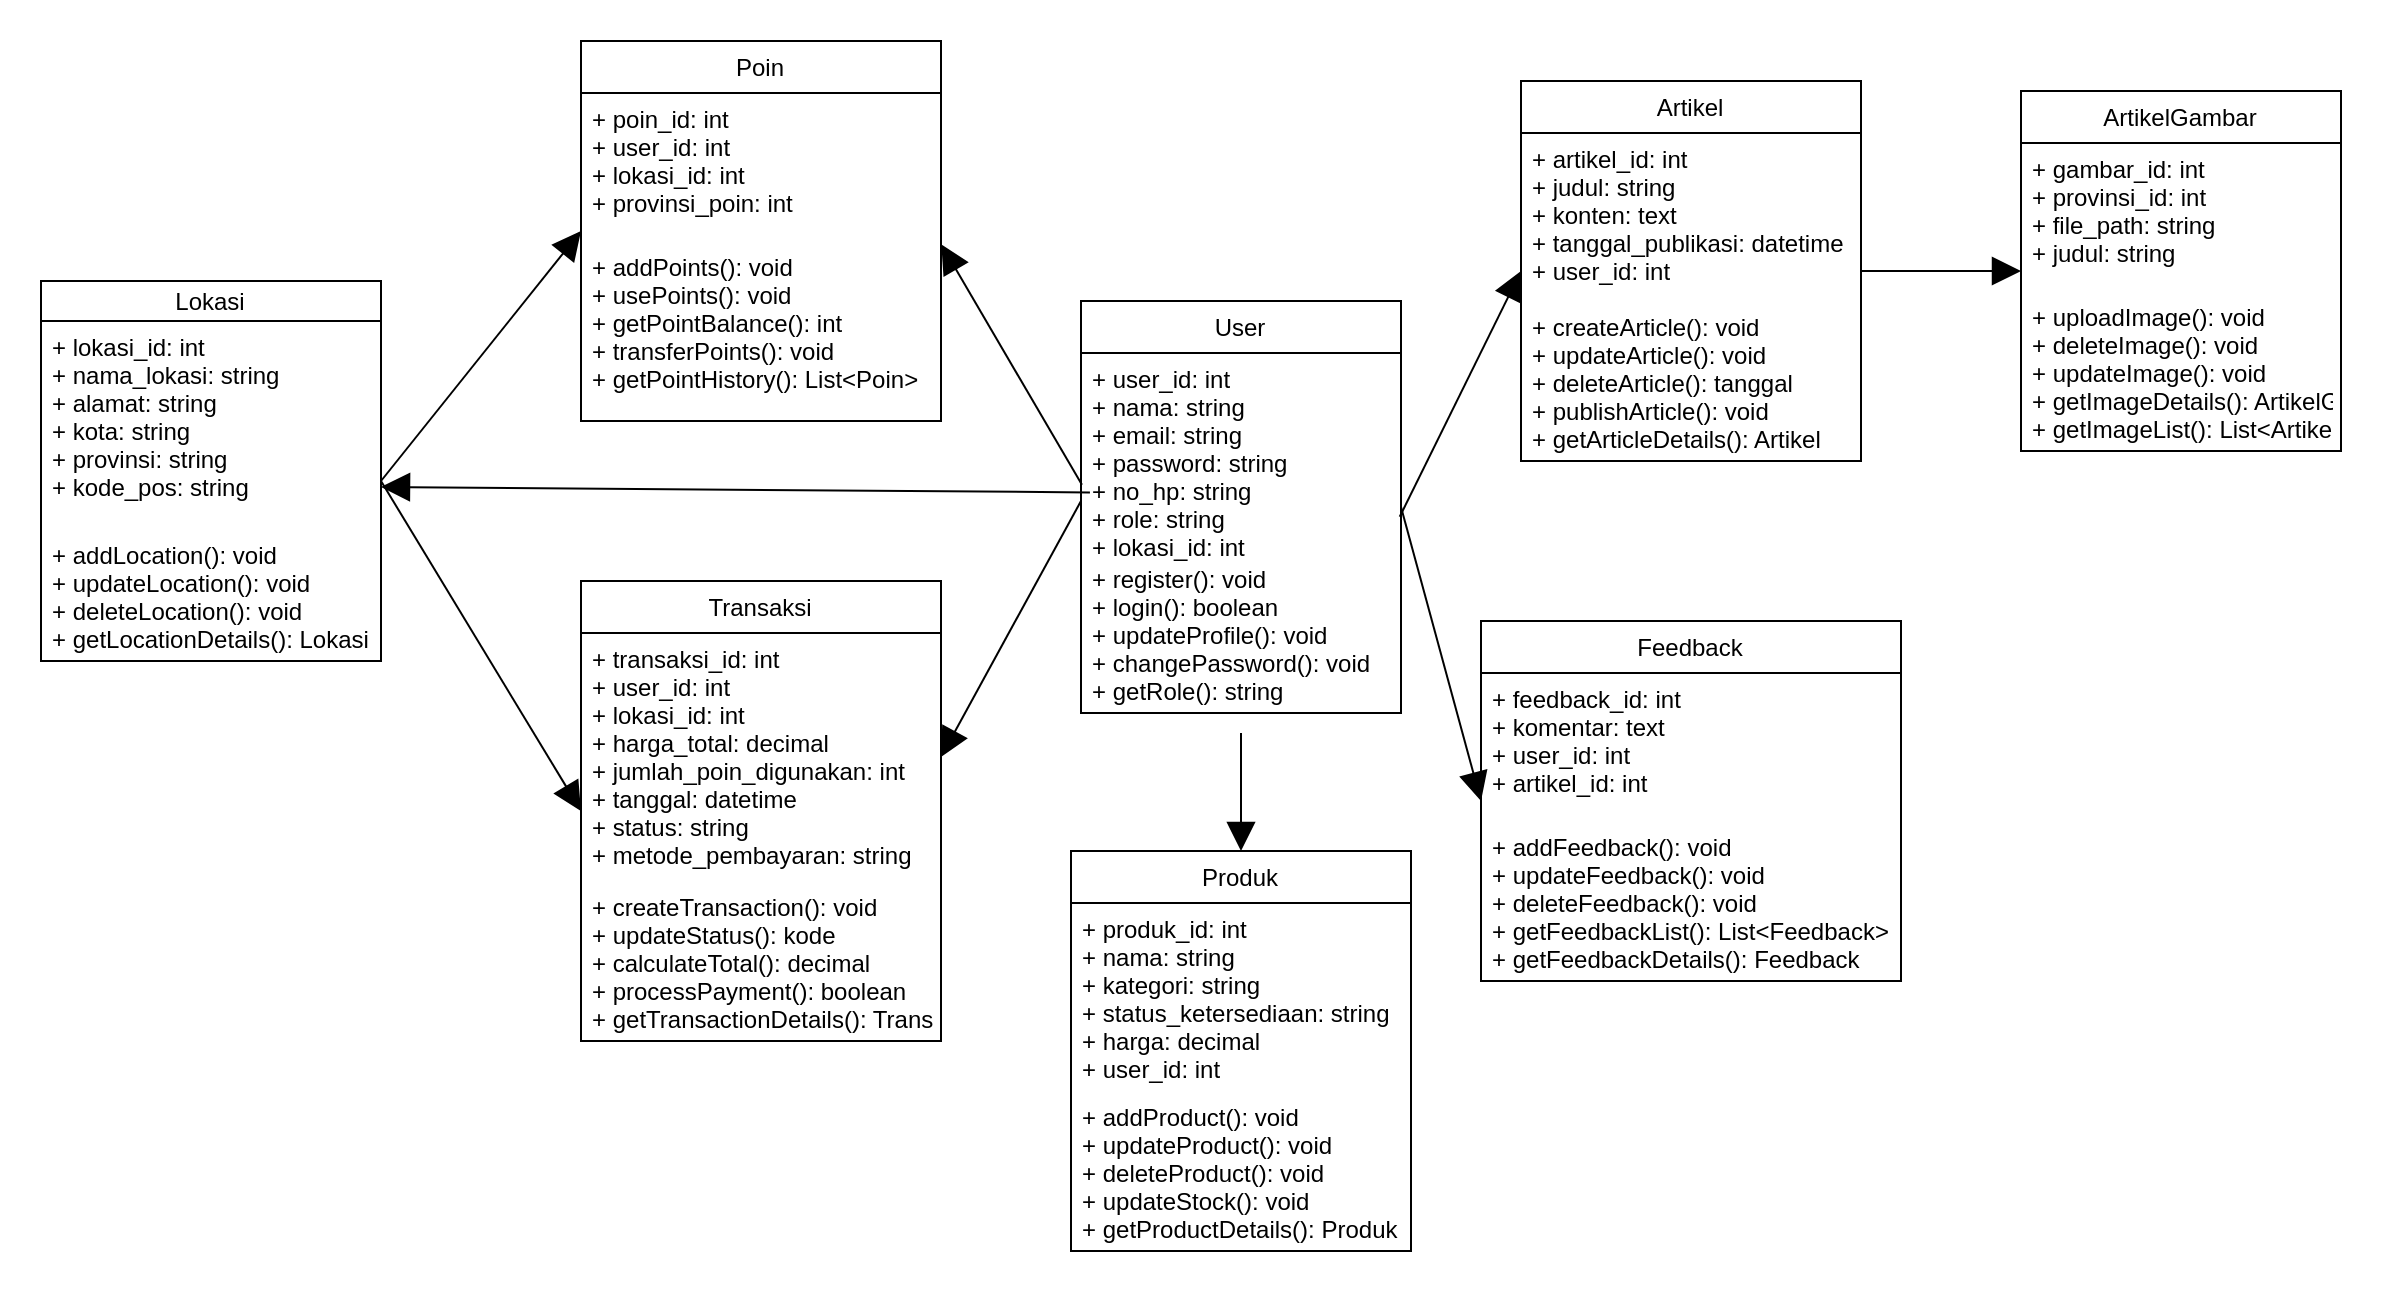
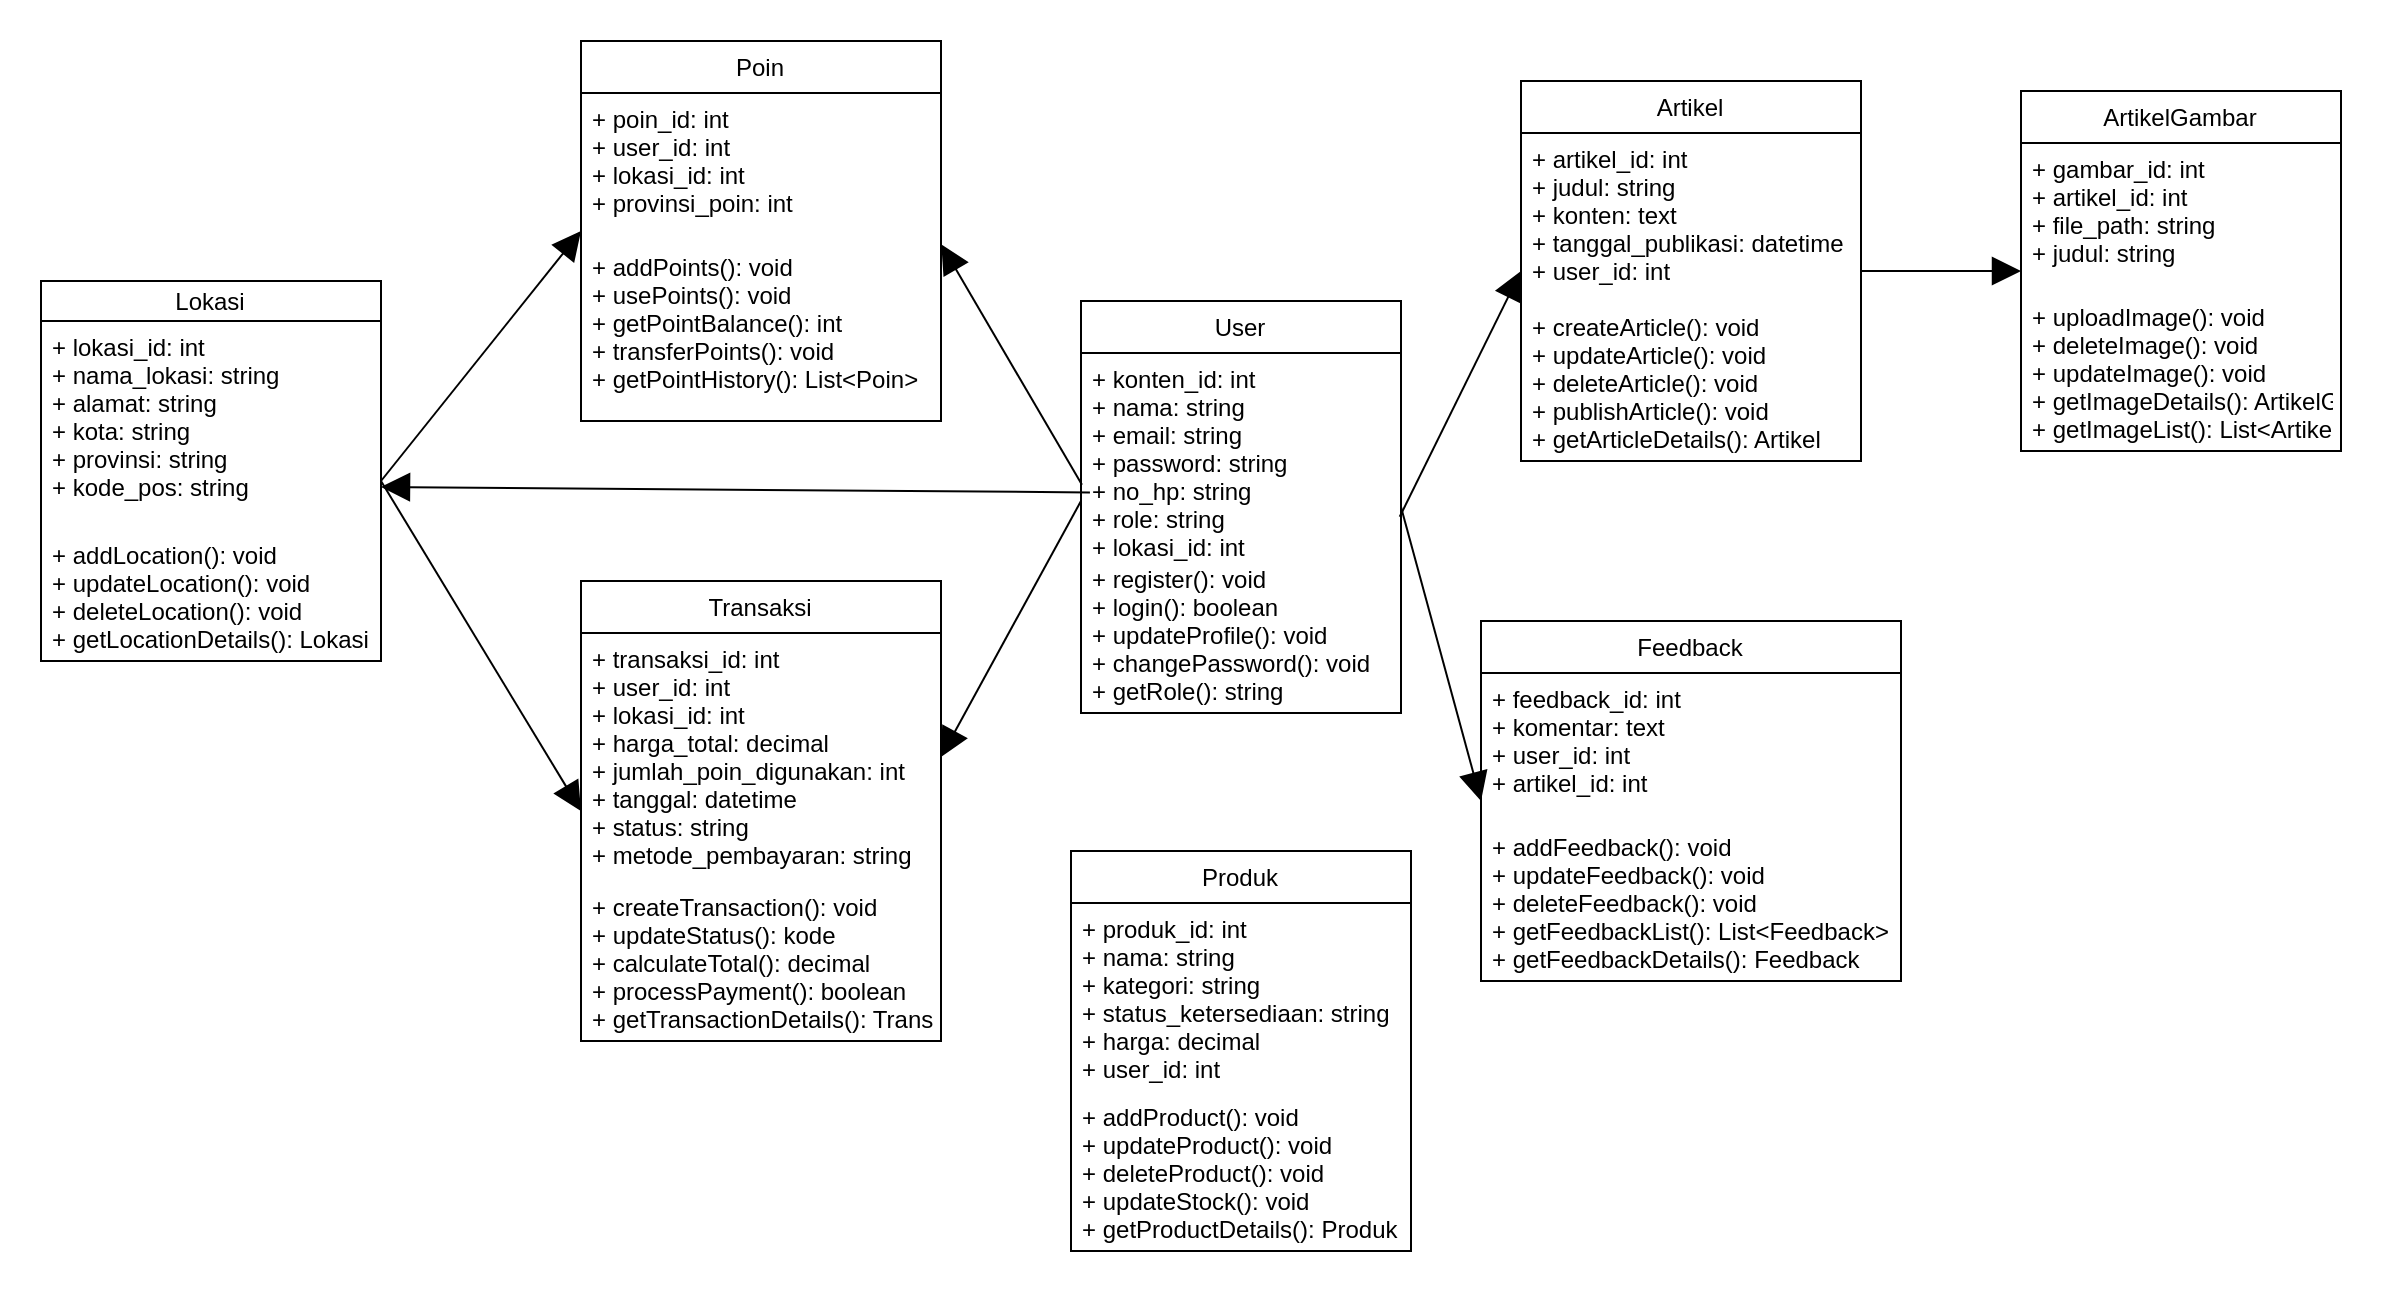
- <mxCell id="24" value="+ gambar_id: int&#10;+ provinsi_id: int&#10;+ file_path: string&#10;+ judul: string" style="text;strokeColor=none;fillColor=none;align=left;verticalAlign=top;spacingLeft=4;spacingRight=4;overflow=hidden;rotatable=0;points=[[0,0.5],[1,0.5]];portConstraint=eastwest;" parent="23" vertex="1"><mxGeometry y="26" width="160" height="74" as="geometry" /></mxCell>
+ <mxCell id="24" value="+ gambar_id: int&#10;+ artikel_id: int&#10;+ file_path: string&#10;+ judul: string" style="text;strokeColor=none;fillColor=none;align=left;verticalAlign=top;spacingLeft=4;spacingRight=4;overflow=hidden;rotatable=0;points=[[0,0.5],[1,0.5]];portConstraint=eastwest;" parent="23" vertex="1"><mxGeometry y="26" width="160" height="74" as="geometry" /></mxCell>
- <mxCell id="10" value="+ createArticle(): void&#10;+ updateArticle(): void&#10;+ deleteArticle(): tanggal&#10;+ publishArticle(): void&#10;+ getArticleDetails(): Artikel" style="text;strokeColor=none;fillColor=none;align=left;verticalAlign=top;spacingLeft=4;spacingRight=4;overflow=hidden;rotatable=0;points=[[0,0.5],[1,0.5]];portConstraint=eastwest;" parent="8" vertex="1"><mxGeometry y="110" width="170" height="80" as="geometry" /></mxCell>
+ <mxCell id="10" value="+ createArticle(): void&#10;+ updateArticle(): void&#10;+ deleteArticle(): void&#10;+ publishArticle(): void&#10;+ getArticleDetails(): Artikel" style="text;strokeColor=none;fillColor=none;align=left;verticalAlign=top;spacingLeft=4;spacingRight=4;overflow=hidden;rotatable=0;points=[[0,0.5],[1,0.5]];portConstraint=eastwest;" parent="8" vertex="1"><mxGeometry y="110" width="170" height="80" as="geometry" /></mxCell>
- <mxCell id="3" value="+ user_id: int&#10;+ nama: string&#10;+ email: string&#10;+ password: string&#10;+ no_hp: string&#10;+ role: string&#10;+ lokasi_id: int" style="text;strokeColor=none;fillColor=none;align=left;verticalAlign=top;spacingLeft=4;spacingRight=4;overflow=hidden;rotatable=0;points=[[0,0.5],[1,0.5]];portConstraint=eastwest;" parent="2" vertex="1"><mxGeometry y="26" width="160" height="100" as="geometry" /></mxCell>
+ <mxCell id="3" value="+ konten_id: int&#10;+ nama: string&#10;+ email: string&#10;+ password: string&#10;+ no_hp: string&#10;+ role: string&#10;+ lokasi_id: int" style="text;strokeColor=none;fillColor=none;align=left;verticalAlign=top;spacingLeft=4;spacingRight=4;overflow=hidden;rotatable=0;points=[[0,0.5],[1,0.5]];portConstraint=eastwest;" parent="2" vertex="1"><mxGeometry y="26" width="160" height="100" as="geometry" /></mxCell>
- <mxCell id="28" value="" style="endArrow=block;endFill=1;endSize=12;html=1;exitX=0.5;exitY=1.125;exitDx=0;exitDy=0;entryX=0.5;entryY=0;entryDx=0;entryDy=0;exitPerimeter=0;" parent="1" source="4" target="11" edge="1"><mxGeometry width="50" height="50" relative="1" as="geometry"><mxPoint x="760" y="260" as="sourcePoint" /><mxPoint x="600" y="420" as="targetPoint" /></mxGeometry></mxCell>
